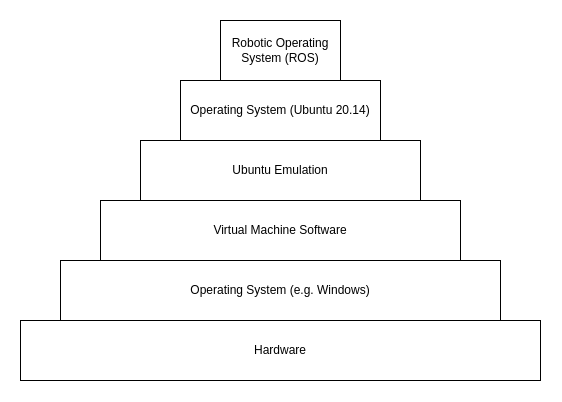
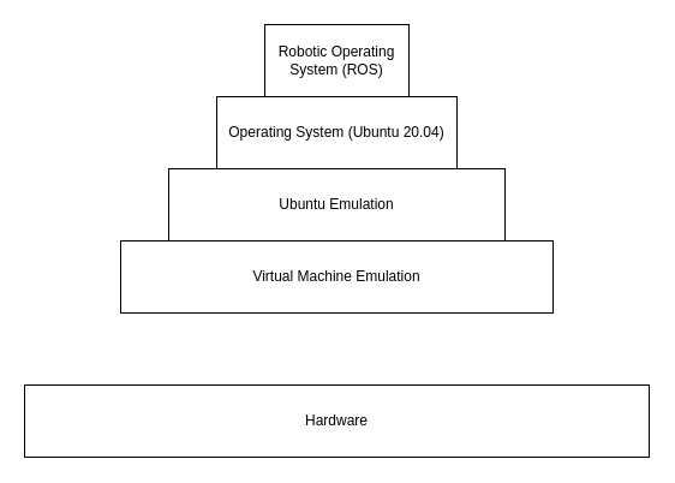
- <mxCell id="6" value="Operating System (Ubuntu 20.14)" style="rounded=0;whiteSpace=wrap;html=1;" parent="1" vertex="1"><mxGeometry x="180" y="80" width="200" height="60" as="geometry" /></mxCell>
+ <mxCell id="6" value="Operating System (Ubuntu 20.04)" style="rounded=0;whiteSpace=wrap;html=1;" parent="1" vertex="1"><mxGeometry x="180" y="80" width="200" height="60" as="geometry" /></mxCell>
- <mxCell id="4" value="Virtual Machine Software" style="rounded=0;whiteSpace=wrap;html=1;" parent="1" vertex="1"><mxGeometry x="100" y="200" width="360" height="60" as="geometry" /></mxCell>
+ <mxCell id="4" value="Virtual Machine Emulation" style="rounded=0;whiteSpace=wrap;html=1;" parent="1" vertex="1"><mxGeometry x="100" y="200" width="360" height="60" as="geometry" /></mxCell>
- <mxCell id="3" value="Operating System (e.g. Windows)" style="whiteSpace=wrap;html=1;rounded=0;" parent="1" vertex="1"><mxGeometry x="60" y="260" width="440" height="60" as="geometry" /></mxCell>
